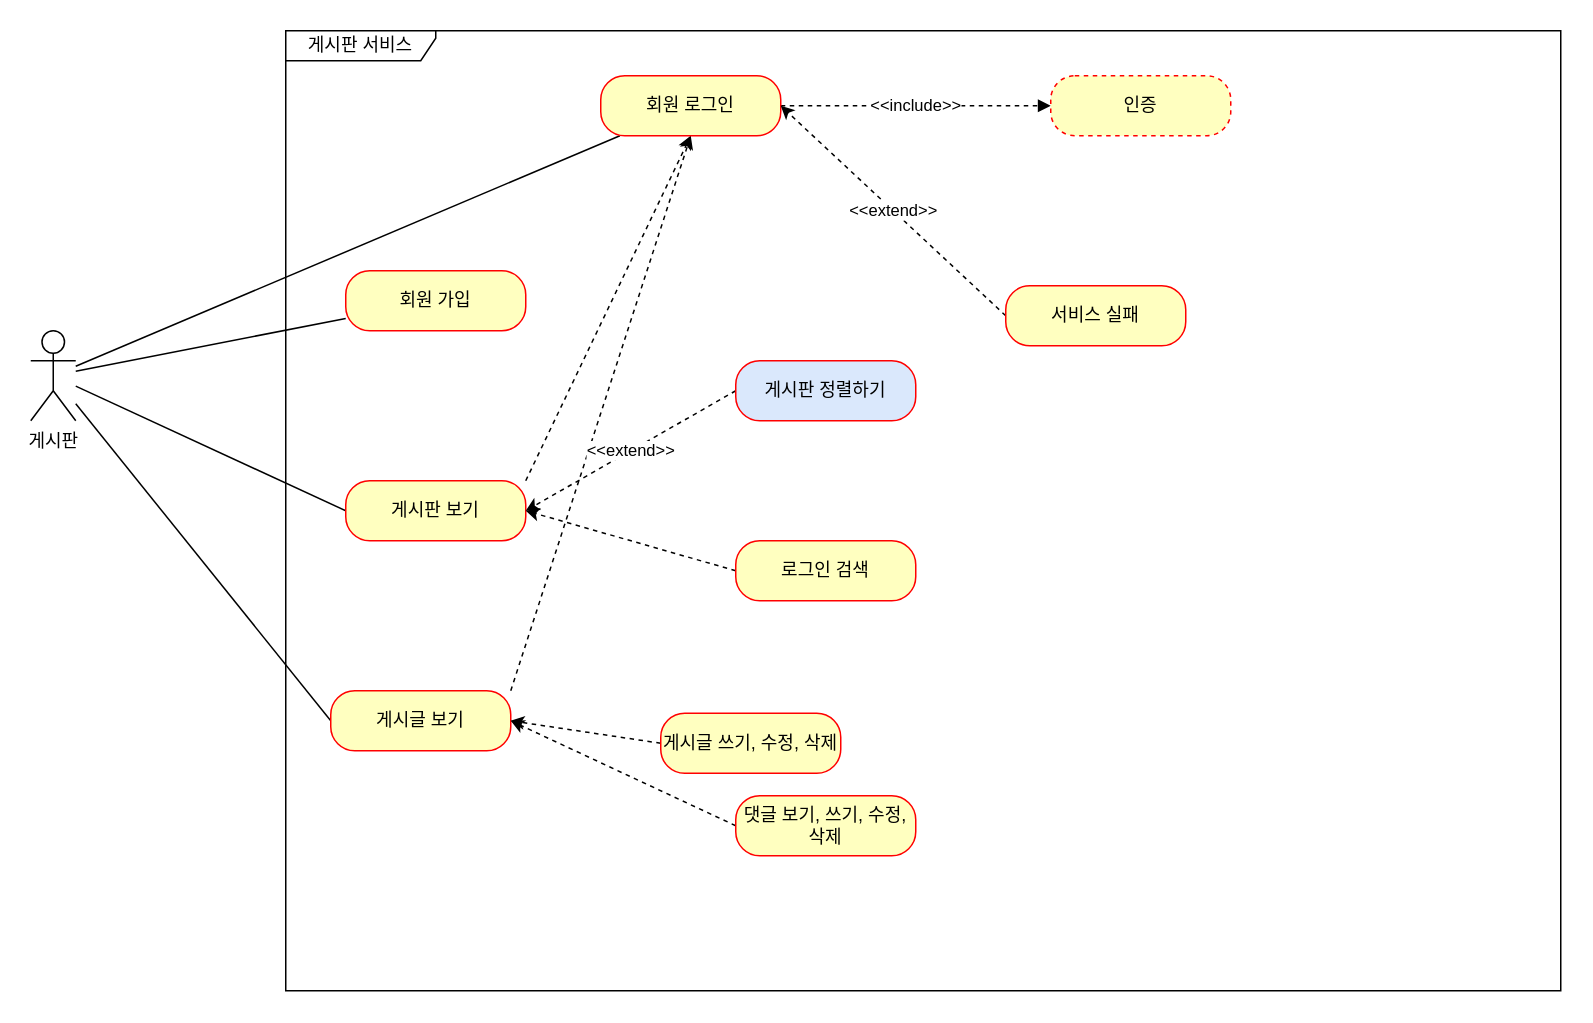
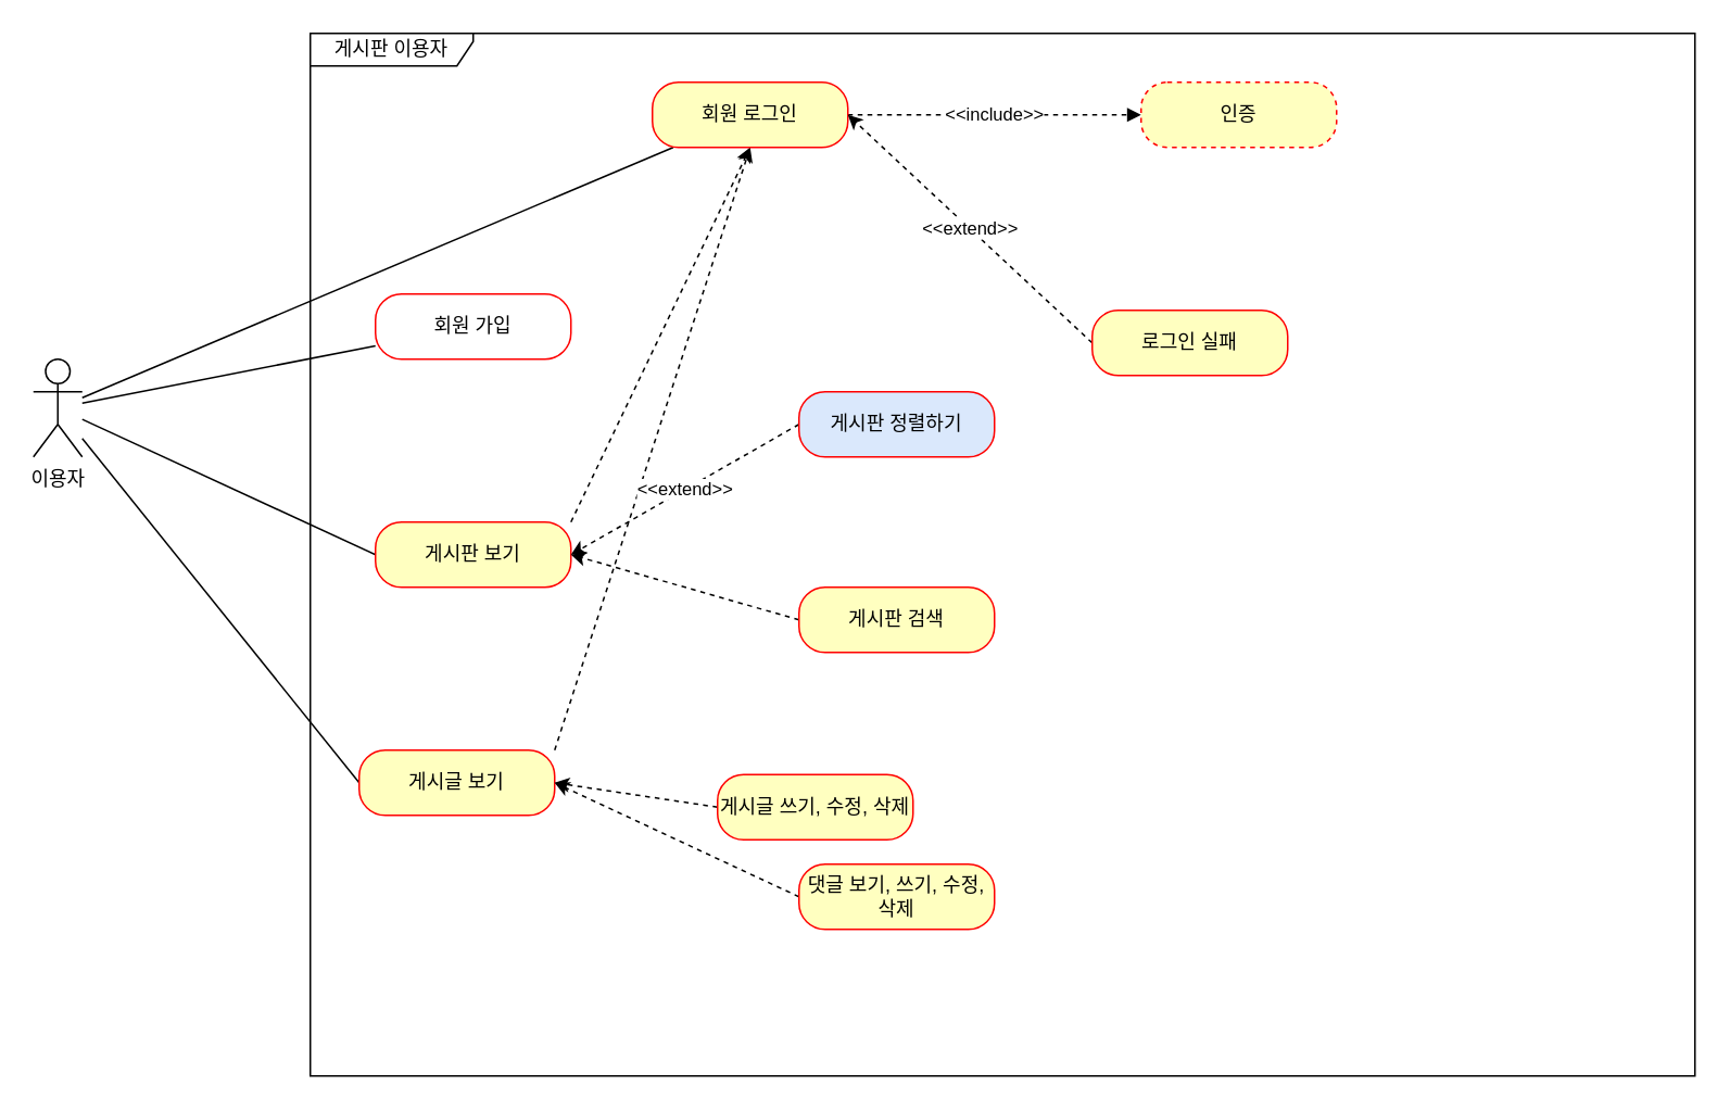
- <mxCell id="3" value="게시판 서비스&lt;br&gt;" style="shape=umlFrame;whiteSpace=wrap;html=1;pointerEvents=0;width=100;height=20;" vertex="1" parent="1"><mxGeometry x="190" y="20" width="850" height="640" as="geometry" /></mxCell>
+ <mxCell id="3" value="게시판 이용자&lt;br&gt;" style="shape=umlFrame;whiteSpace=wrap;html=1;pointerEvents=0;width=100;height=20;" vertex="1" parent="1"><mxGeometry x="190" y="20" width="850" height="640" as="geometry" /></mxCell>
- <mxCell id="5" value="회원 가입&lt;br&gt;" style="rounded=1;whiteSpace=wrap;html=1;arcSize=40;fontColor=#000000;fillColor=#ffffc0;strokeColor=#ff0000;" vertex="1" parent="1"><mxGeometry x="230" y="180" width="120" height="40" as="geometry" /></mxCell>
+ <mxCell id="5" value="회원 가입&lt;br&gt;" style="rounded=1;whiteSpace=wrap;html=1;arcSize=40;fontColor=#000000;fillColor=#ffffff;strokeColor=#ff0000;" vertex="1" parent="1"><mxGeometry x="230" y="180" width="120" height="40" as="geometry" /></mxCell>
- <mxCell id="17" value="서비스 실패&lt;br&gt;" style="rounded=1;whiteSpace=wrap;html=1;arcSize=40;fontColor=#000000;fillColor=#ffffc0;strokeColor=#ff0000;" vertex="1" parent="1"><mxGeometry x="670" y="190" width="120" height="40" as="geometry" /></mxCell>
+ <mxCell id="17" value="로그인 실패&lt;br&gt;" style="rounded=1;whiteSpace=wrap;html=1;arcSize=40;fontColor=#000000;fillColor=#ffffc0;strokeColor=#ff0000;" vertex="1" parent="1"><mxGeometry x="670" y="190" width="120" height="40" as="geometry" /></mxCell>
- <mxCell id="2" value="게시판&lt;br&gt;" style="shape=umlActor;verticalLabelPosition=bottom;verticalAlign=top;html=1;outlineConnect=0;" vertex="1" parent="1"><mxGeometry x="20" y="220" width="30" height="60" as="geometry" /></mxCell>
+ <mxCell id="2" value="이용자&lt;br&gt;" style="shape=umlActor;verticalLabelPosition=bottom;verticalAlign=top;html=1;outlineConnect=0;" vertex="1" parent="1"><mxGeometry x="20" y="220" width="30" height="60" as="geometry" /></mxCell>
- <mxCell id="21" value="로그인 검색&lt;br&gt;" style="rounded=1;whiteSpace=wrap;html=1;arcSize=40;fontColor=#000000;fillColor=#ffffc0;strokeColor=#ff0000;" vertex="1" parent="1"><mxGeometry x="490" y="360" width="120" height="40" as="geometry" /></mxCell>
+ <mxCell id="21" value="게시판 검색&lt;br&gt;" style="rounded=1;whiteSpace=wrap;html=1;arcSize=40;fontColor=#000000;fillColor=#ffffc0;strokeColor=#ff0000;" vertex="1" parent="1"><mxGeometry x="490" y="360" width="120" height="40" as="geometry" /></mxCell>
